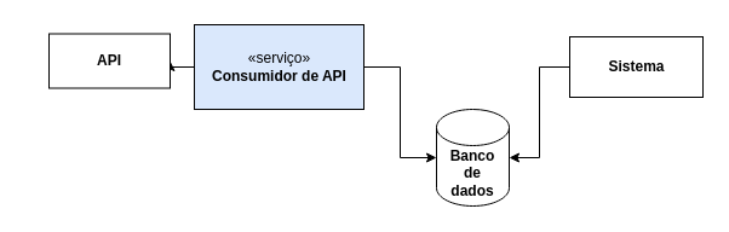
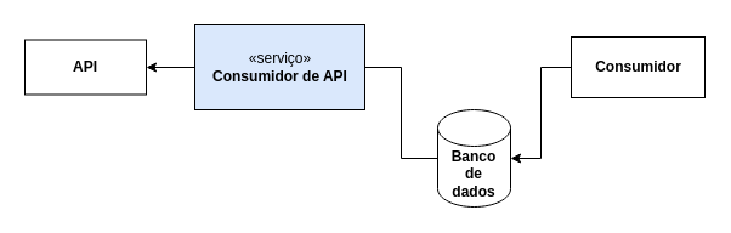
- <mxCell id="8" value="&lt;b&gt;API&lt;/b&gt;" style="rounded=0;whiteSpace=wrap;html=1;" vertex="1" parent="1"><mxGeometry x="40" y="27.5" width="100" height="45" as="geometry" /></mxCell>
+ <mxCell id="8" value="&lt;b&gt;API&lt;/b&gt;" style="rounded=0;whiteSpace=wrap;html=1;" vertex="1" parent="1"><mxGeometry x="20" y="32.5" width="100" height="45" as="geometry" /></mxCell>
- <mxCell id="5" value="&lt;div&gt;&lt;b&gt;Sistema&lt;br&gt;&lt;/b&gt;&lt;/div&gt;" style="html=1;" vertex="1" parent="1"><mxGeometry x="470" y="30" width="110" height="50" as="geometry" /></mxCell>
+ <mxCell id="5" value="&lt;div&gt;&lt;b&gt;Consumidor&lt;br&gt;&lt;/b&gt;&lt;/div&gt;" style="html=1;" vertex="1" parent="1"><mxGeometry x="470" y="30" width="110" height="50" as="geometry" /></mxCell>
- <mxCell id="3" style="edgeStyle=orthogonalEdgeStyle;rounded=0;orthogonalLoop=1;jettySize=auto;html=1;entryX=0;entryY=0.5;entryDx=0;entryDy=0;entryPerimeter=0;" edge="1" parent="1" source="4" target="7"><mxGeometry relative="1" as="geometry" /></mxCell>
+ <mxCell id="3" style="edgeStyle=orthogonalEdgeStyle;rounded=0;orthogonalLoop=1;jettySize=auto;html=1;entryX=0;entryY=0.5;entryDx=0;entryDy=0;entryPerimeter=0;endArrow=none;" edge="1" parent="1" source="4" target="7"><mxGeometry relative="1" as="geometry" /></mxCell>
